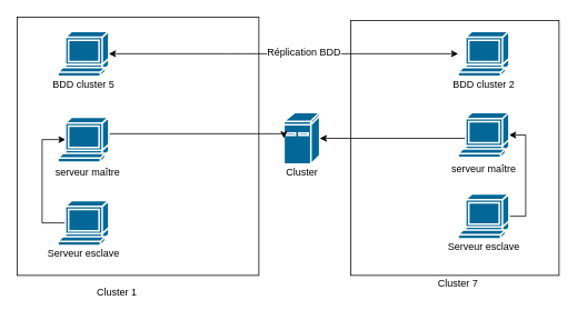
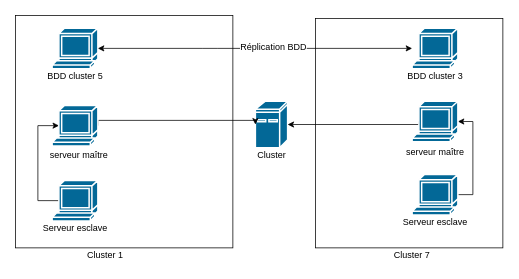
- <mxCell id="18" value="BDD cluster 2" style="text;html=1;strokeColor=none;fillColor=none;align=center;verticalAlign=middle;whiteSpace=wrap;rounded=0;" vertex="1" parent="1"><mxGeometry x="539.5" y="91" width="80" height="20" as="geometry" /></mxCell>
+ <mxCell id="18" value="BDD cluster 3" style="text;html=1;strokeColor=none;fillColor=none;align=center;verticalAlign=middle;whiteSpace=wrap;rounded=0;" vertex="1" parent="1"><mxGeometry x="539.5" y="91" width="80" height="20" as="geometry" /></mxCell>
- <mxCell id="19" value="Cluster 1" style="text;html=1;strokeColor=none;fillColor=none;align=center;verticalAlign=middle;whiteSpace=wrap;rounded=0;" vertex="1" parent="1"><mxGeometry x="104.5" y="340" width="70" height="20" as="geometry" /></mxCell>
+ <mxCell id="19" value="Cluster 1" style="text;html=1;strokeColor=none;fillColor=none;align=center;verticalAlign=middle;whiteSpace=wrap;rounded=0;" vertex="1" parent="1"><mxGeometry x="104.5" y="330" width="70" height="20" as="geometry" /></mxCell>
